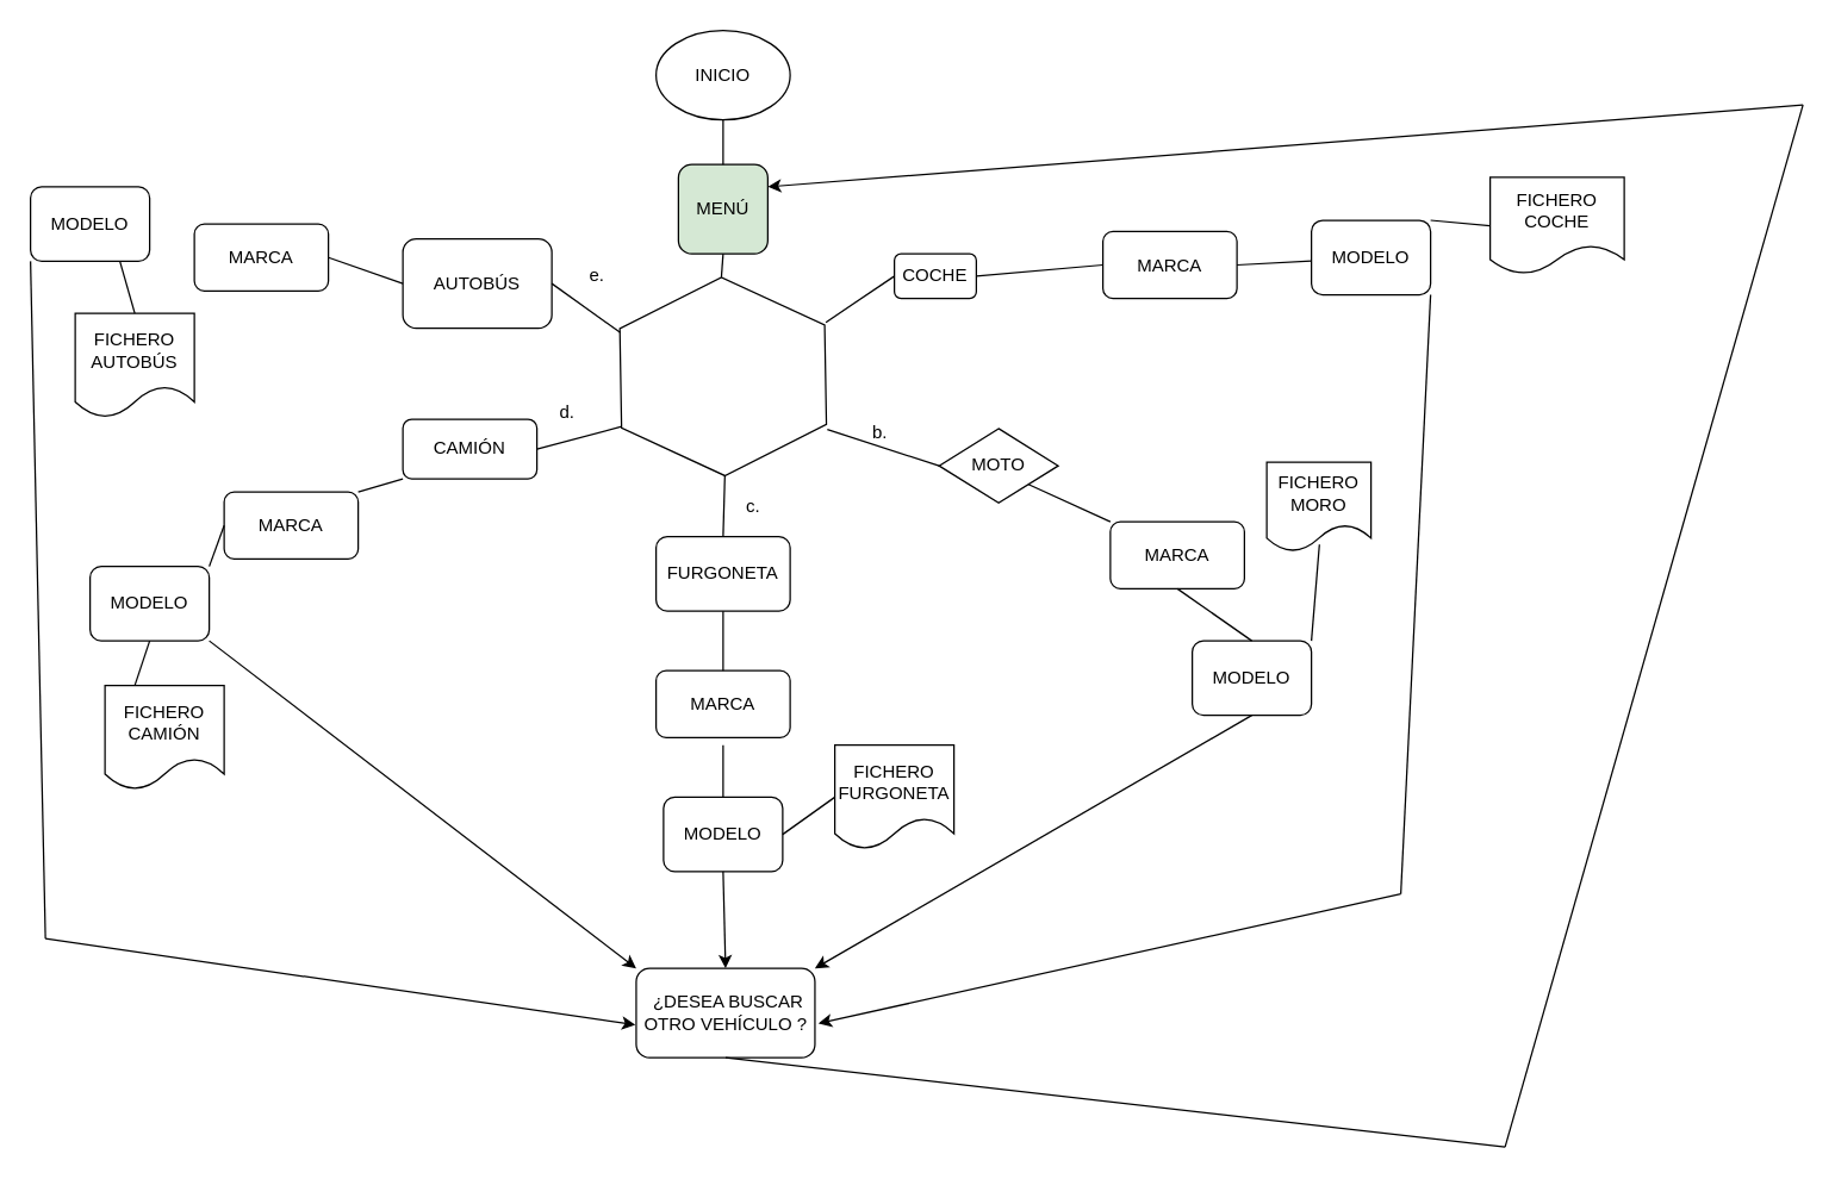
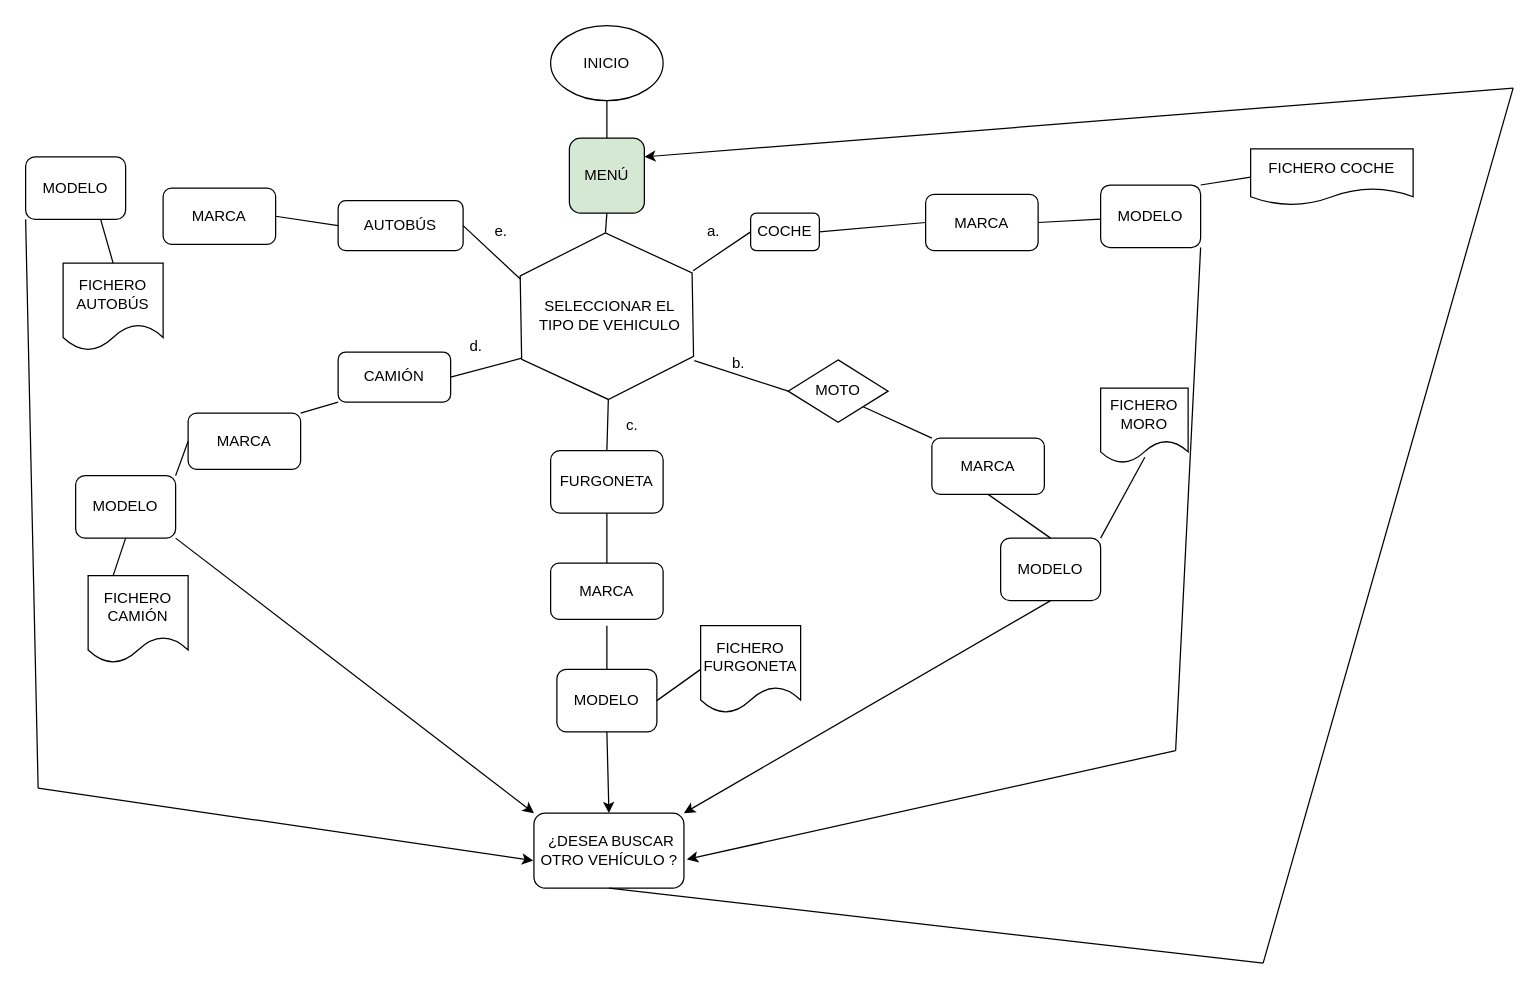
- <mxCell id="54" value="FICHERO COCHE" style="shape=document;whiteSpace=wrap;html=1;boundedLbl=1;" vertex="1" parent="1"><mxGeometry x="1000" y="118.64" width="90" height="65" as="geometry" /></mxCell>
+ <mxCell id="54" value="FICHERO COCHE" style="shape=document;whiteSpace=wrap;html=1;boundedLbl=1;" vertex="1" parent="1"><mxGeometry x="1000" y="118.64" width="130" height="45" as="geometry" /></mxCell>
+ <mxCell id="18" value="a." style="text;html=1;align=center;verticalAlign=middle;resizable=0;points=[];autosize=1;" vertex="1" parent="1"><mxGeometry x="555" y="175" width="30" height="20" as="geometry" /></mxCell>
- <mxCell id="16" value="AUTOBÚS" style="rounded=1;whiteSpace=wrap;html=1;" vertex="1" parent="1"><mxGeometry x="270" y="160" width="100" height="60" as="geometry" /></mxCell>
+ <mxCell id="16" value="AUTOBÚS" style="rounded=1;whiteSpace=wrap;html=1;" vertex="1" parent="1"><mxGeometry x="270" y="160" width="100" height="40" as="geometry" /></mxCell>
+ <mxCell id="7" value="SELECCIONAR EL &lt;br&gt;TIPO DE VEHICULO" style="text;html=1;align=center;verticalAlign=middle;resizable=0;points=[];autosize=1;" vertex="1" parent="1"><mxGeometry x="421.65" y="237.41" width="130" height="30" as="geometry" /></mxCell>
- <mxCell id="53" value="FICHERO MORO" style="shape=document;whiteSpace=wrap;html=1;boundedLbl=1;" vertex="1" parent="1"><mxGeometry x="850" y="310" width="70" height="60" as="geometry" /></mxCell>
+ <mxCell id="53" value="FICHERO MORO" style="shape=document;whiteSpace=wrap;html=1;boundedLbl=1;" vertex="1" parent="1"><mxGeometry x="880" y="310" width="70" height="60" as="geometry" /></mxCell>
